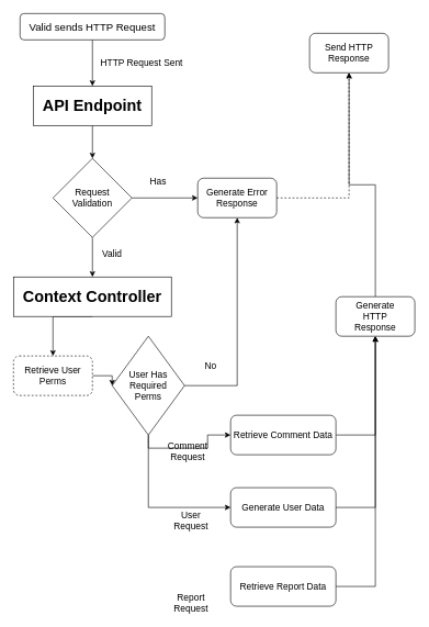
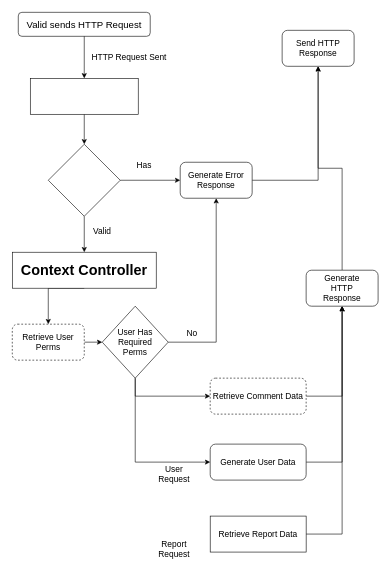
- <mxCell id="7" value="&lt;h1&gt;API Endpoint&lt;br&gt;&lt;/h1&gt;" style="text;html=1;strokeColor=none;fillColor=none;spacing=5;spacingTop=-20;whiteSpace=wrap;overflow=hidden;rounded=0;align=center;" vertex="1" parent="1"><mxGeometry x="50" y="140" width="180" height="40" as="geometry" /></mxCell>
- <mxCell id="16" value="&lt;div&gt;Request&lt;/div&gt;&lt;div&gt;Validation&lt;br&gt;&lt;/div&gt;" style="text;html=1;strokeColor=none;fillColor=none;align=center;verticalAlign=middle;whiteSpace=wrap;rounded=0;fontSize=14;" vertex="1" parent="1"><mxGeometry x="100" y="270" width="80" height="60" as="geometry" /></mxCell>
- <mxCell id="17" style="edgeStyle=orthogonalEdgeStyle;rounded=0;orthogonalLoop=1;jettySize=auto;html=1;exitX=1;exitY=0.5;exitDx=0;exitDy=0;entryX=0.5;entryY=1;entryDx=0;entryDy=0;fontSize=14;dashed=1;" edge="1" parent="1" source="18" target="19"><mxGeometry relative="1" as="geometry" /></mxCell>
+ <mxCell id="17" style="edgeStyle=orthogonalEdgeStyle;rounded=0;orthogonalLoop=1;jettySize=auto;html=1;exitX=1;exitY=0.5;exitDx=0;exitDy=0;entryX=0.5;entryY=1;entryDx=0;entryDy=0;fontSize=14;" edge="1" parent="1" source="18" target="19"><mxGeometry relative="1" as="geometry" /></mxCell>
- <mxCell id="33" value="&lt;div&gt;User Has&lt;/div&gt;&lt;div&gt;Required&lt;/div&gt;&lt;div&gt;Perms&lt;/div&gt;" style="rhombus;whiteSpace=wrap;html=1;fontSize=14;" vertex="1" parent="1"><mxGeometry x="170" y="510" width="110" height="150" as="geometry" /></mxCell>
+ <mxCell id="33" value="&lt;div&gt;User Has&lt;/div&gt;&lt;div&gt;Required&lt;/div&gt;&lt;div&gt;Perms&lt;/div&gt;" style="rhombus;whiteSpace=wrap;html=1;fontSize=14;" vertex="1" parent="1"><mxGeometry x="170" y="510" width="110" height="120" as="geometry" /></mxCell>
- <mxCell id="23" value="Retrieve Comment Data" style="rounded=1;whiteSpace=wrap;html=1;fontSize=14;" vertex="1" parent="1"><mxGeometry x="350" y="630" width="160" height="60" as="geometry" /></mxCell>
+ <mxCell id="23" value="Retrieve Comment Data" style="rounded=1;whiteSpace=wrap;html=1;fontSize=14;dashed=1;" vertex="1" parent="1"><mxGeometry x="350" y="630" width="160" height="60" as="geometry" /></mxCell>
- <mxCell id="36" value="&lt;div&gt;Comment&lt;/div&gt;&lt;div&gt;Request&lt;br&gt;&lt;/div&gt;" style="text;html=1;strokeColor=none;fillColor=none;align=center;verticalAlign=middle;whiteSpace=wrap;rounded=0;fontSize=14;" vertex="1" parent="1"><mxGeometry x="230" y="670" width="110" height="30" as="geometry" /></mxCell>
- <mxCell id="27" value="Retrieve Report Data" style="rounded=1;whiteSpace=wrap;html=1;fontSize=14;" vertex="1" parent="1"><mxGeometry x="350" y="860" width="160" height="60" as="geometry" /></mxCell>
+ <mxCell id="27" value="Retrieve Report Data" style="whiteSpace=wrap;html=1;fontSize=14;rounded=0;" vertex="1" parent="1"><mxGeometry x="350" y="860" width="160" height="60" as="geometry" /></mxCell>
